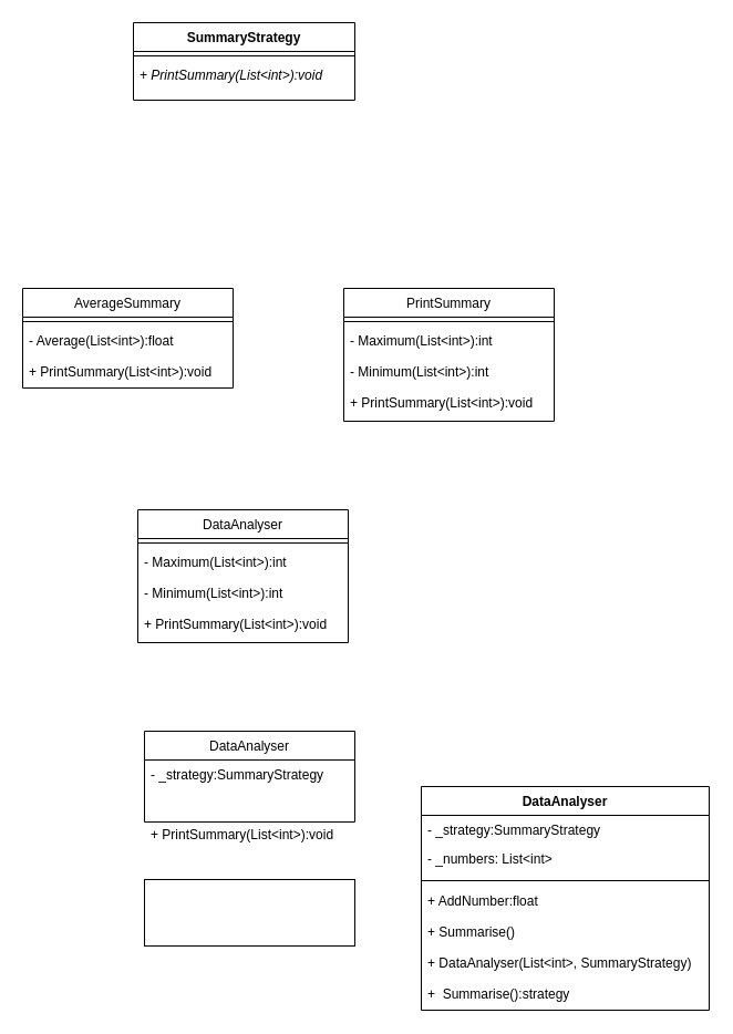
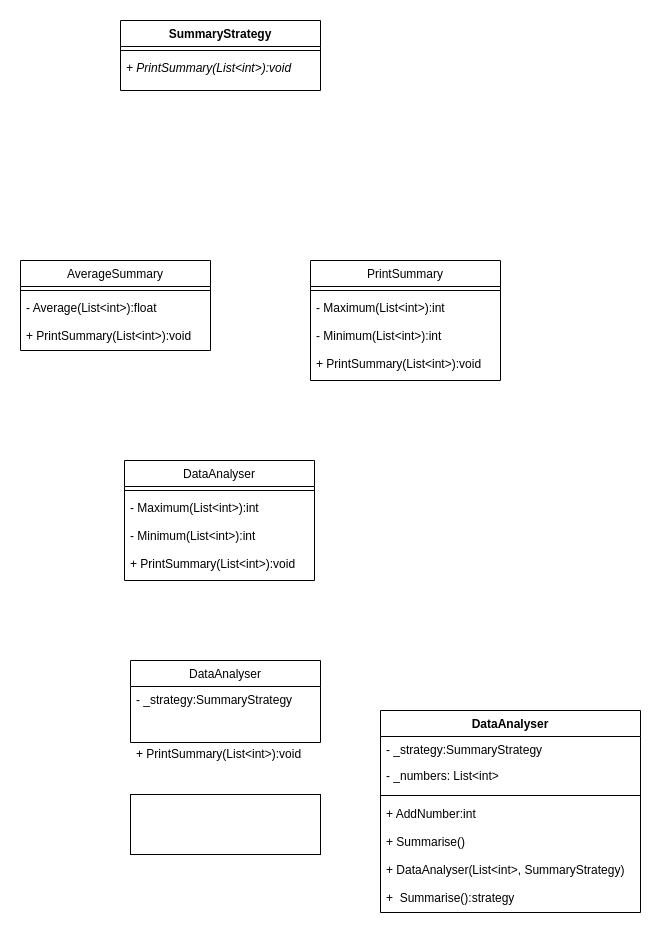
- <mxCell id="27" value="+ AddNumber:float" style="text;align=left;verticalAlign=top;spacingLeft=4;spacingRight=4;overflow=hidden;rotatable=0;points=[[0,0.5],[1,0.5]];portConstraint=eastwest;" vertex="1" parent="23"><mxGeometry y="90" width="260" height="28" as="geometry" /></mxCell>
+ <mxCell id="27" value="+ AddNumber:int" style="text;align=left;verticalAlign=top;spacingLeft=4;spacingRight=4;overflow=hidden;rotatable=0;points=[[0,0.5],[1,0.5]];portConstraint=eastwest;" vertex="1" parent="23"><mxGeometry y="90" width="260" height="28" as="geometry" /></mxCell>
